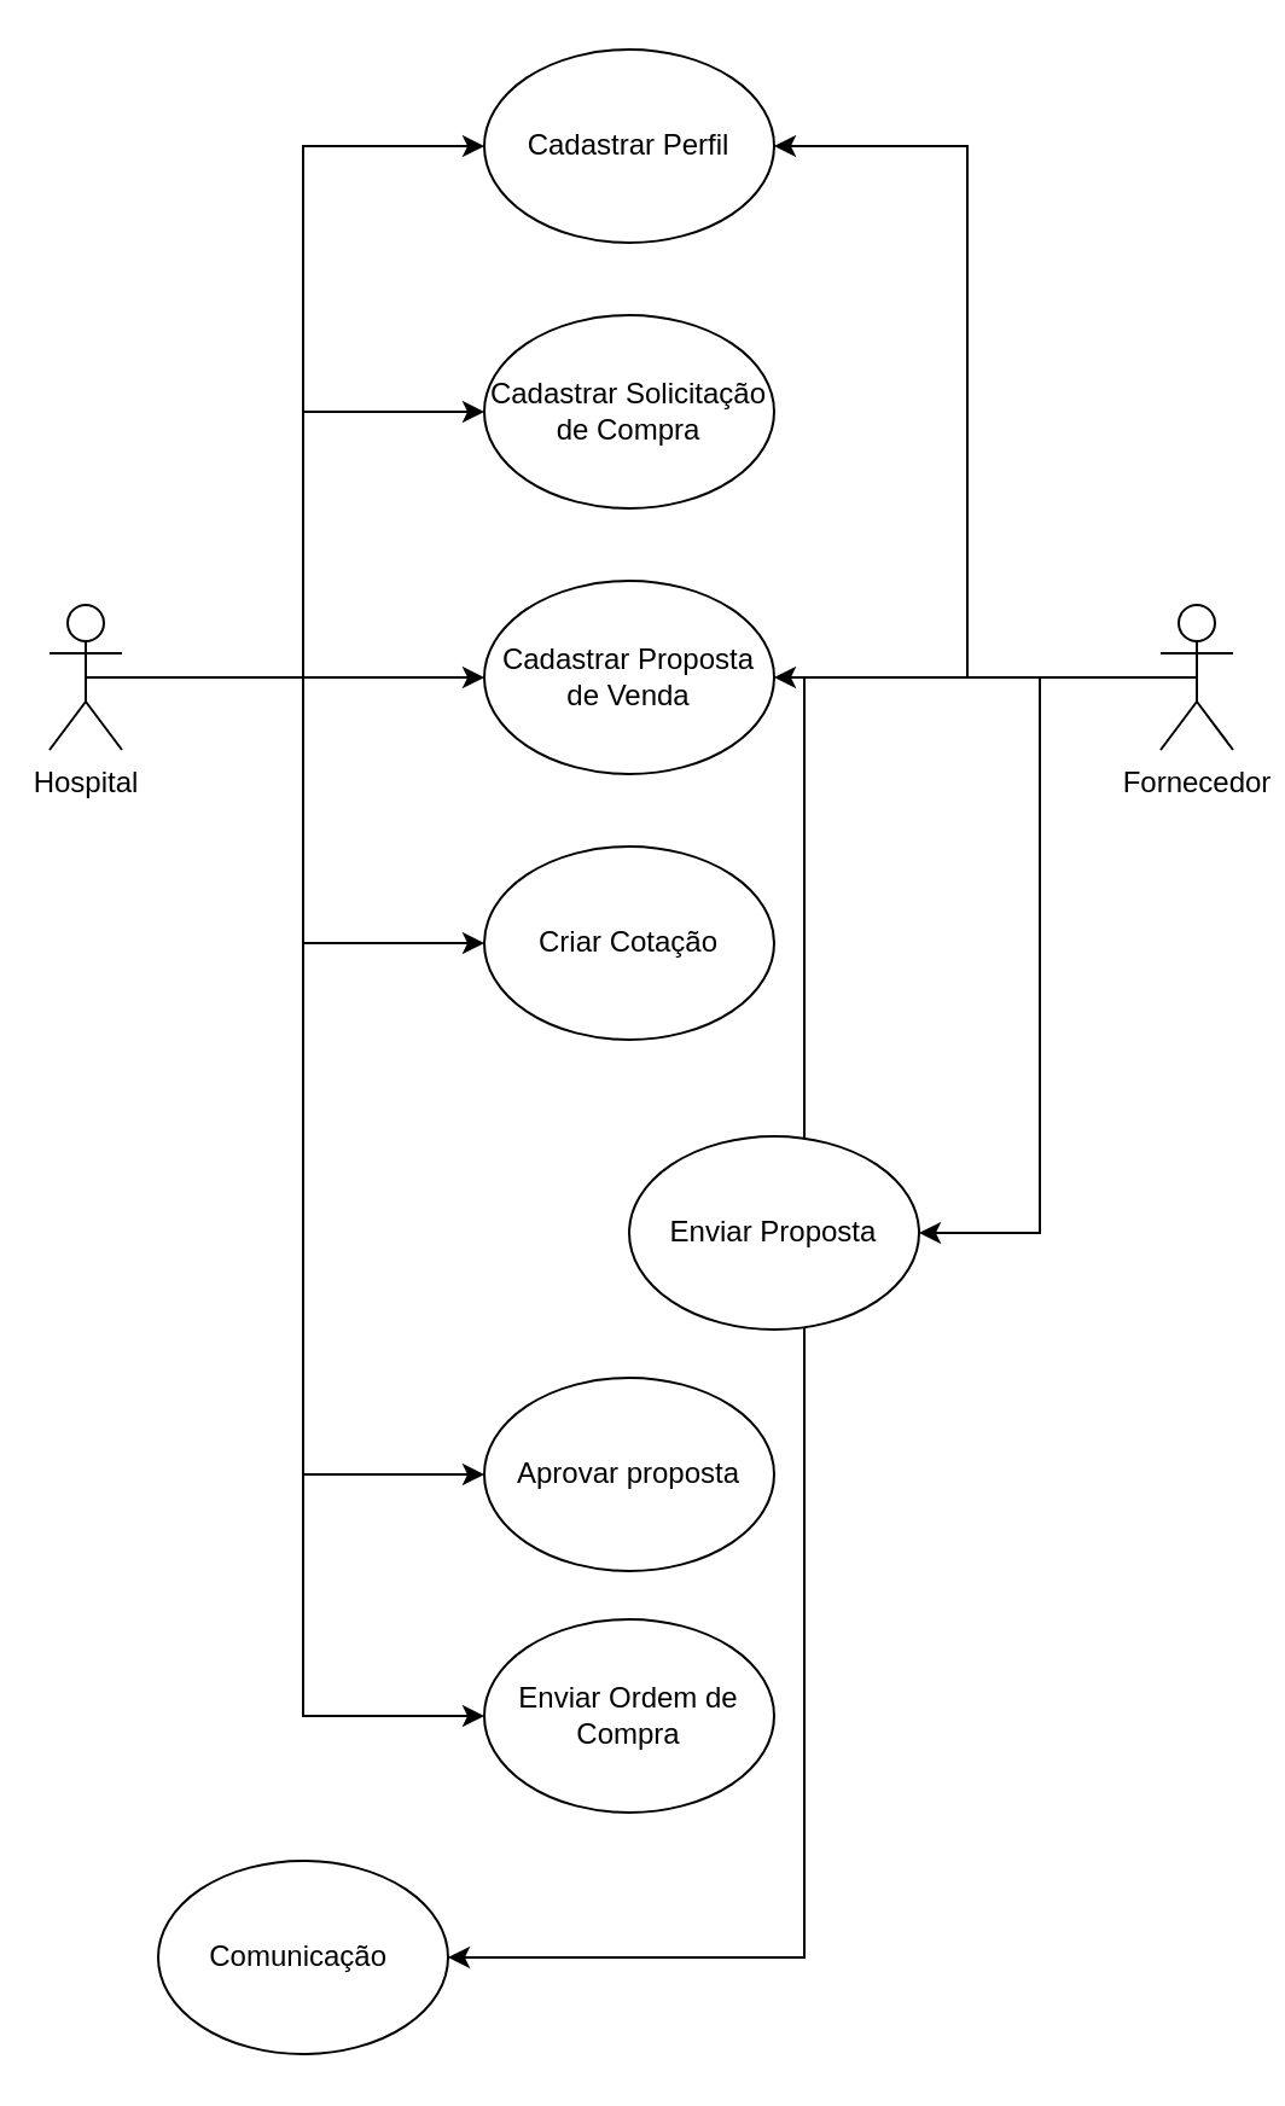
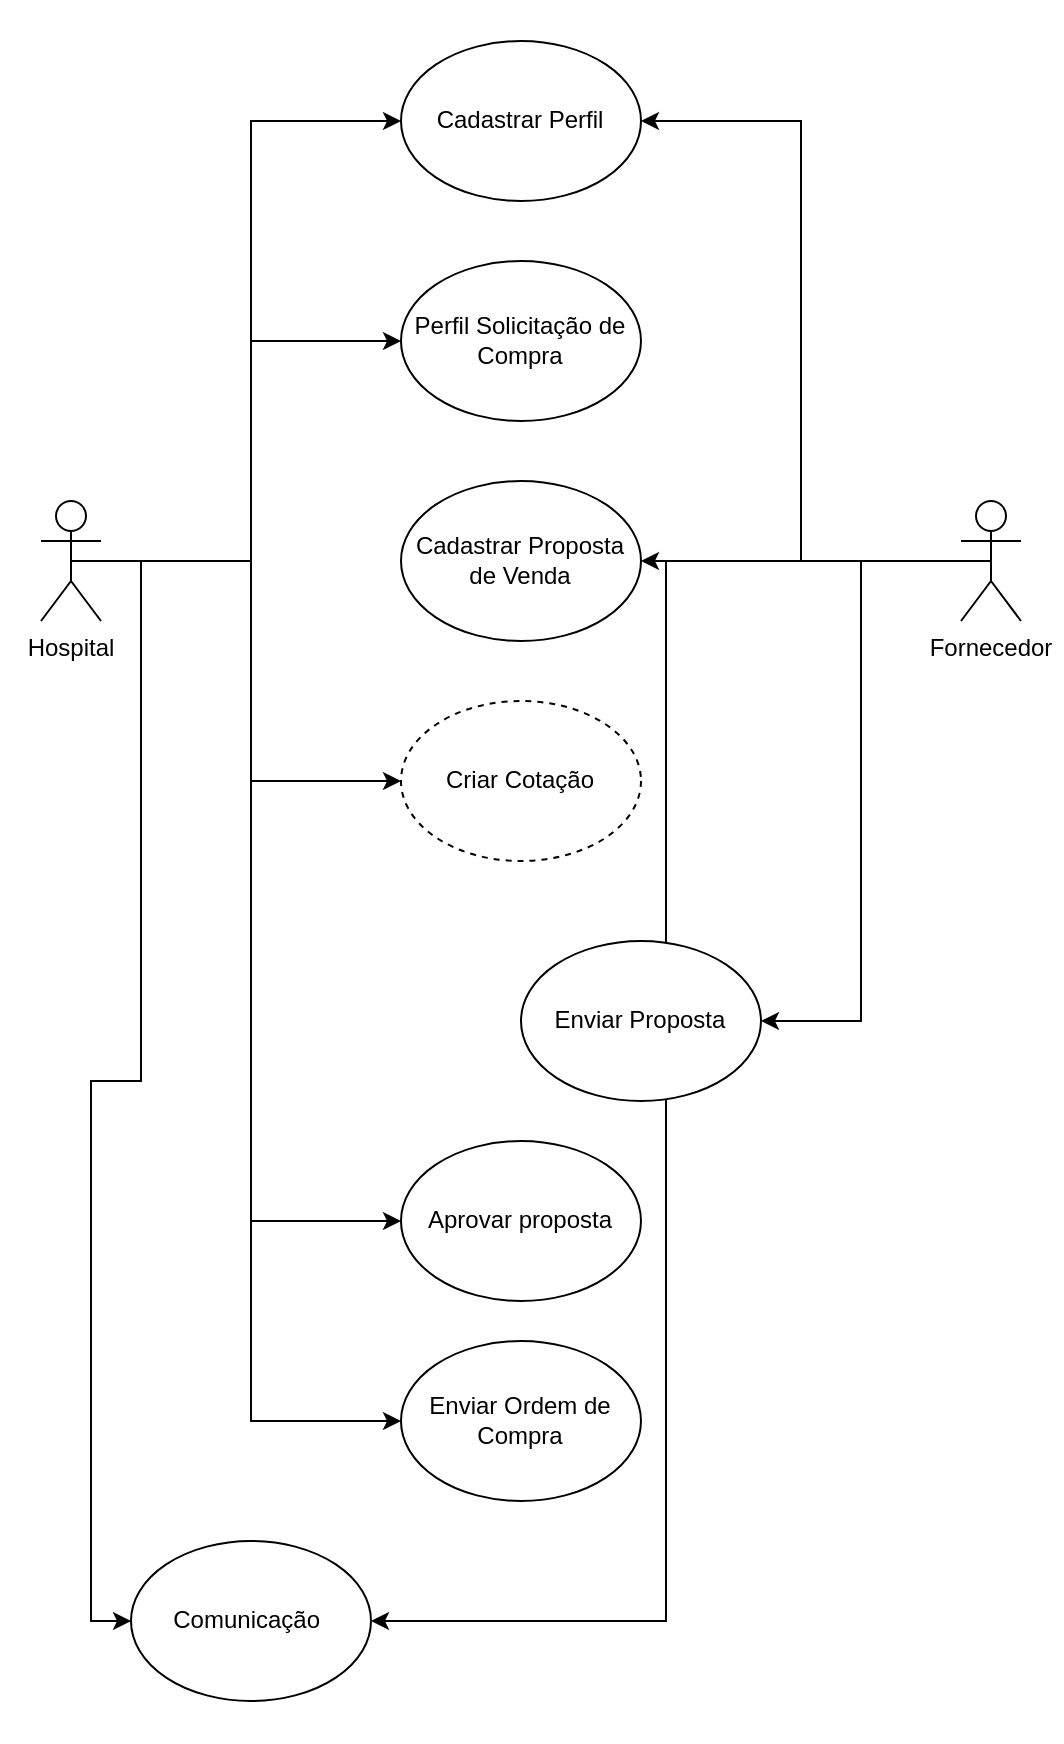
- <mxCell id="2" value="Cadastrar Solicitação de Compra" style="ellipse;whiteSpace=wrap;html=1;" vertex="1" parent="1"><mxGeometry x="200" y="130" width="120" height="80" as="geometry" /></mxCell>
+ <mxCell id="2" value="Perfil Solicitação de Compra" style="ellipse;whiteSpace=wrap;html=1;" vertex="1" parent="1"><mxGeometry x="200" y="130" width="120" height="80" as="geometry" /></mxCell>
- <mxCell id="7" style="edgeStyle=orthogonalEdgeStyle;rounded=0;orthogonalLoop=1;jettySize=auto;html=1;exitX=0.5;exitY=0.5;exitDx=0;exitDy=0;exitPerimeter=0;" edge="1" parent="1" source="11" target="4"><mxGeometry relative="1" as="geometry" /></mxCell>
+ <mxCell id="7" style="edgeStyle=orthogonalEdgeStyle;rounded=0;orthogonalLoop=1;jettySize=auto;html=1;exitX=0.5;exitY=0.5;exitDx=0;exitDy=0;exitPerimeter=0;entryX=0;entryY=0.5;entryDx=0;entryDy=0;" edge="1" parent="1" source="11" target="17"><mxGeometry relative="1" as="geometry" /></mxCell>
- <mxCell id="18" value="Criar Cotação" style="ellipse;whiteSpace=wrap;html=1;" vertex="1" parent="1"><mxGeometry x="200" y="350" width="120" height="80" as="geometry" /></mxCell>
+ <mxCell id="18" value="Criar Cotação" style="ellipse;whiteSpace=wrap;html=1;dashed=1;" vertex="1" parent="1"><mxGeometry x="200" y="350" width="120" height="80" as="geometry" /></mxCell>
